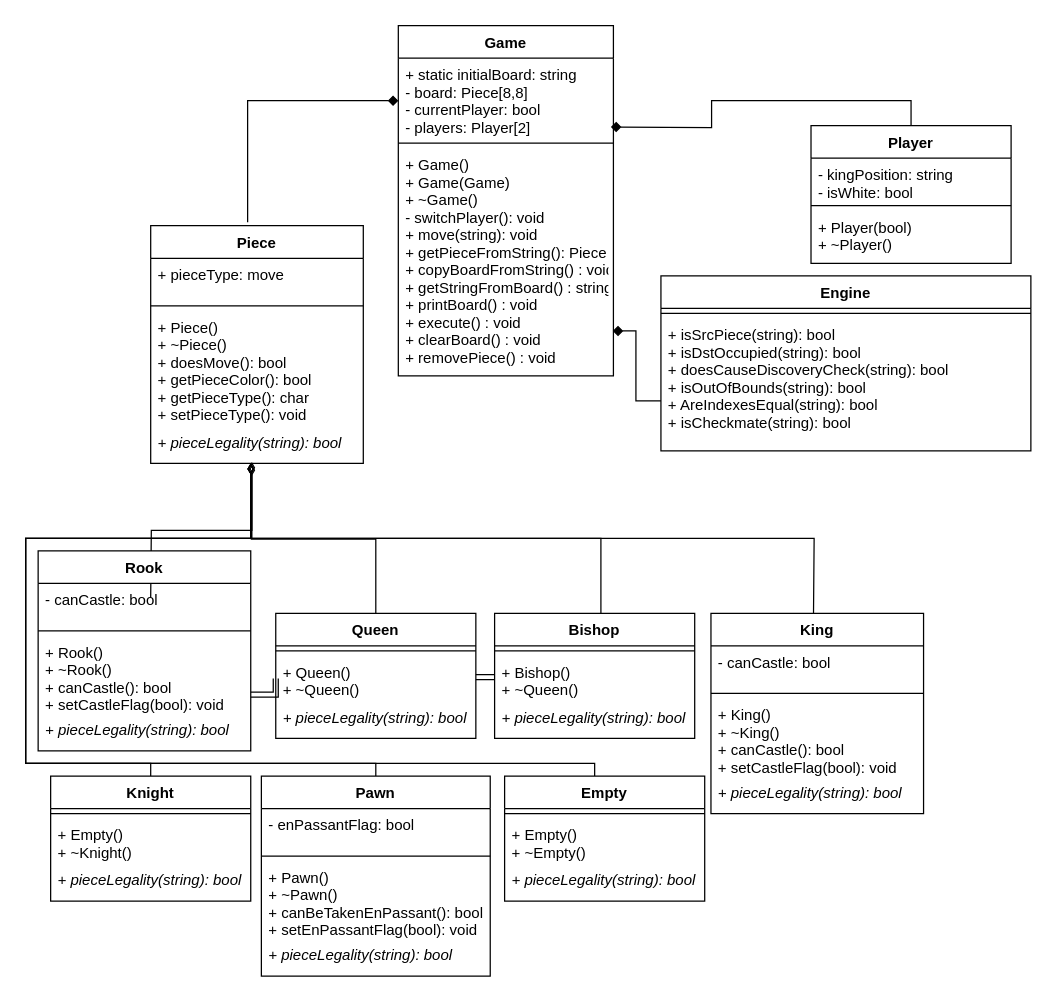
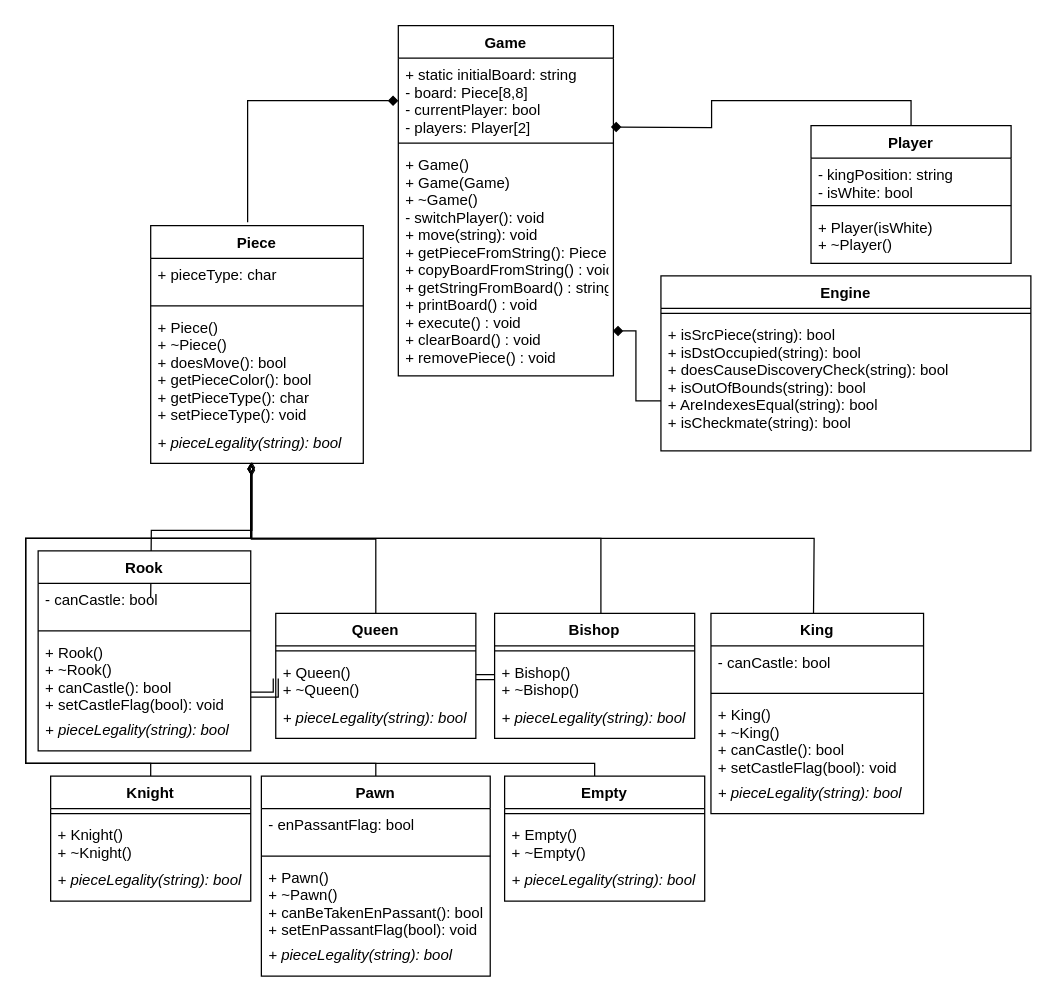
- <mxCell id="45" value="+ Player(bool)&#10;+ ~Player()" style="text;strokeColor=none;fillColor=none;align=left;verticalAlign=top;spacingLeft=4;spacingRight=4;overflow=hidden;rotatable=0;points=[[0,0.5],[1,0.5]];portConstraint=eastwest;" parent="42" vertex="1"><mxGeometry y="68" width="160" height="42" as="geometry" /></mxCell>
+ <mxCell id="45" value="+ Player(isWhite)&#10;+ ~Player()" style="text;strokeColor=none;fillColor=none;align=left;verticalAlign=top;spacingLeft=4;spacingRight=4;overflow=hidden;rotatable=0;points=[[0,0.5],[1,0.5]];portConstraint=eastwest;" parent="42" vertex="1"><mxGeometry y="68" width="160" height="42" as="geometry" /></mxCell>
- <mxCell id="7" value="+ pieceType: move" style="text;strokeColor=none;fillColor=none;align=left;verticalAlign=top;spacingLeft=4;spacingRight=4;overflow=hidden;rotatable=0;points=[[0,0.5],[1,0.5]];portConstraint=eastwest;" parent="6" vertex="1"><mxGeometry y="26" width="170" height="34" as="geometry" /></mxCell>
+ <mxCell id="7" value="+ pieceType: char" style="text;strokeColor=none;fillColor=none;align=left;verticalAlign=top;spacingLeft=4;spacingRight=4;overflow=hidden;rotatable=0;points=[[0,0.5],[1,0.5]];portConstraint=eastwest;" parent="6" vertex="1"><mxGeometry y="26" width="170" height="34" as="geometry" /></mxCell>
- <mxCell id="33" value="+ Bishop()&#10;+ ~Queen()" style="text;strokeColor=none;fillColor=none;align=left;verticalAlign=top;spacingLeft=4;spacingRight=4;overflow=hidden;rotatable=0;points=[[0,0.5],[1,0.5]];portConstraint=eastwest;" parent="31" vertex="1"><mxGeometry y="34" width="160" height="36" as="geometry" /></mxCell>
+ <mxCell id="33" value="+ Bishop()&#10;+ ~Bishop()" style="text;strokeColor=none;fillColor=none;align=left;verticalAlign=top;spacingLeft=4;spacingRight=4;overflow=hidden;rotatable=0;points=[[0,0.5],[1,0.5]];portConstraint=eastwest;" parent="31" vertex="1"><mxGeometry y="34" width="160" height="36" as="geometry" /></mxCell>
- <mxCell id="16" value="+ Empty()&#10;+ ~Knight()" style="text;strokeColor=none;fillColor=none;align=left;verticalAlign=top;spacingLeft=4;spacingRight=4;overflow=hidden;rotatable=0;points=[[0,0.5],[1,0.5]];portConstraint=eastwest;" parent="14" vertex="1"><mxGeometry y="34" width="160" height="36" as="geometry" /></mxCell>
+ <mxCell id="16" value="+ Knight()&#10;+ ~Knight()" style="text;strokeColor=none;fillColor=none;align=left;verticalAlign=top;spacingLeft=4;spacingRight=4;overflow=hidden;rotatable=0;points=[[0,0.5],[1,0.5]];portConstraint=eastwest;" parent="14" vertex="1"><mxGeometry y="34" width="160" height="36" as="geometry" /></mxCell>
